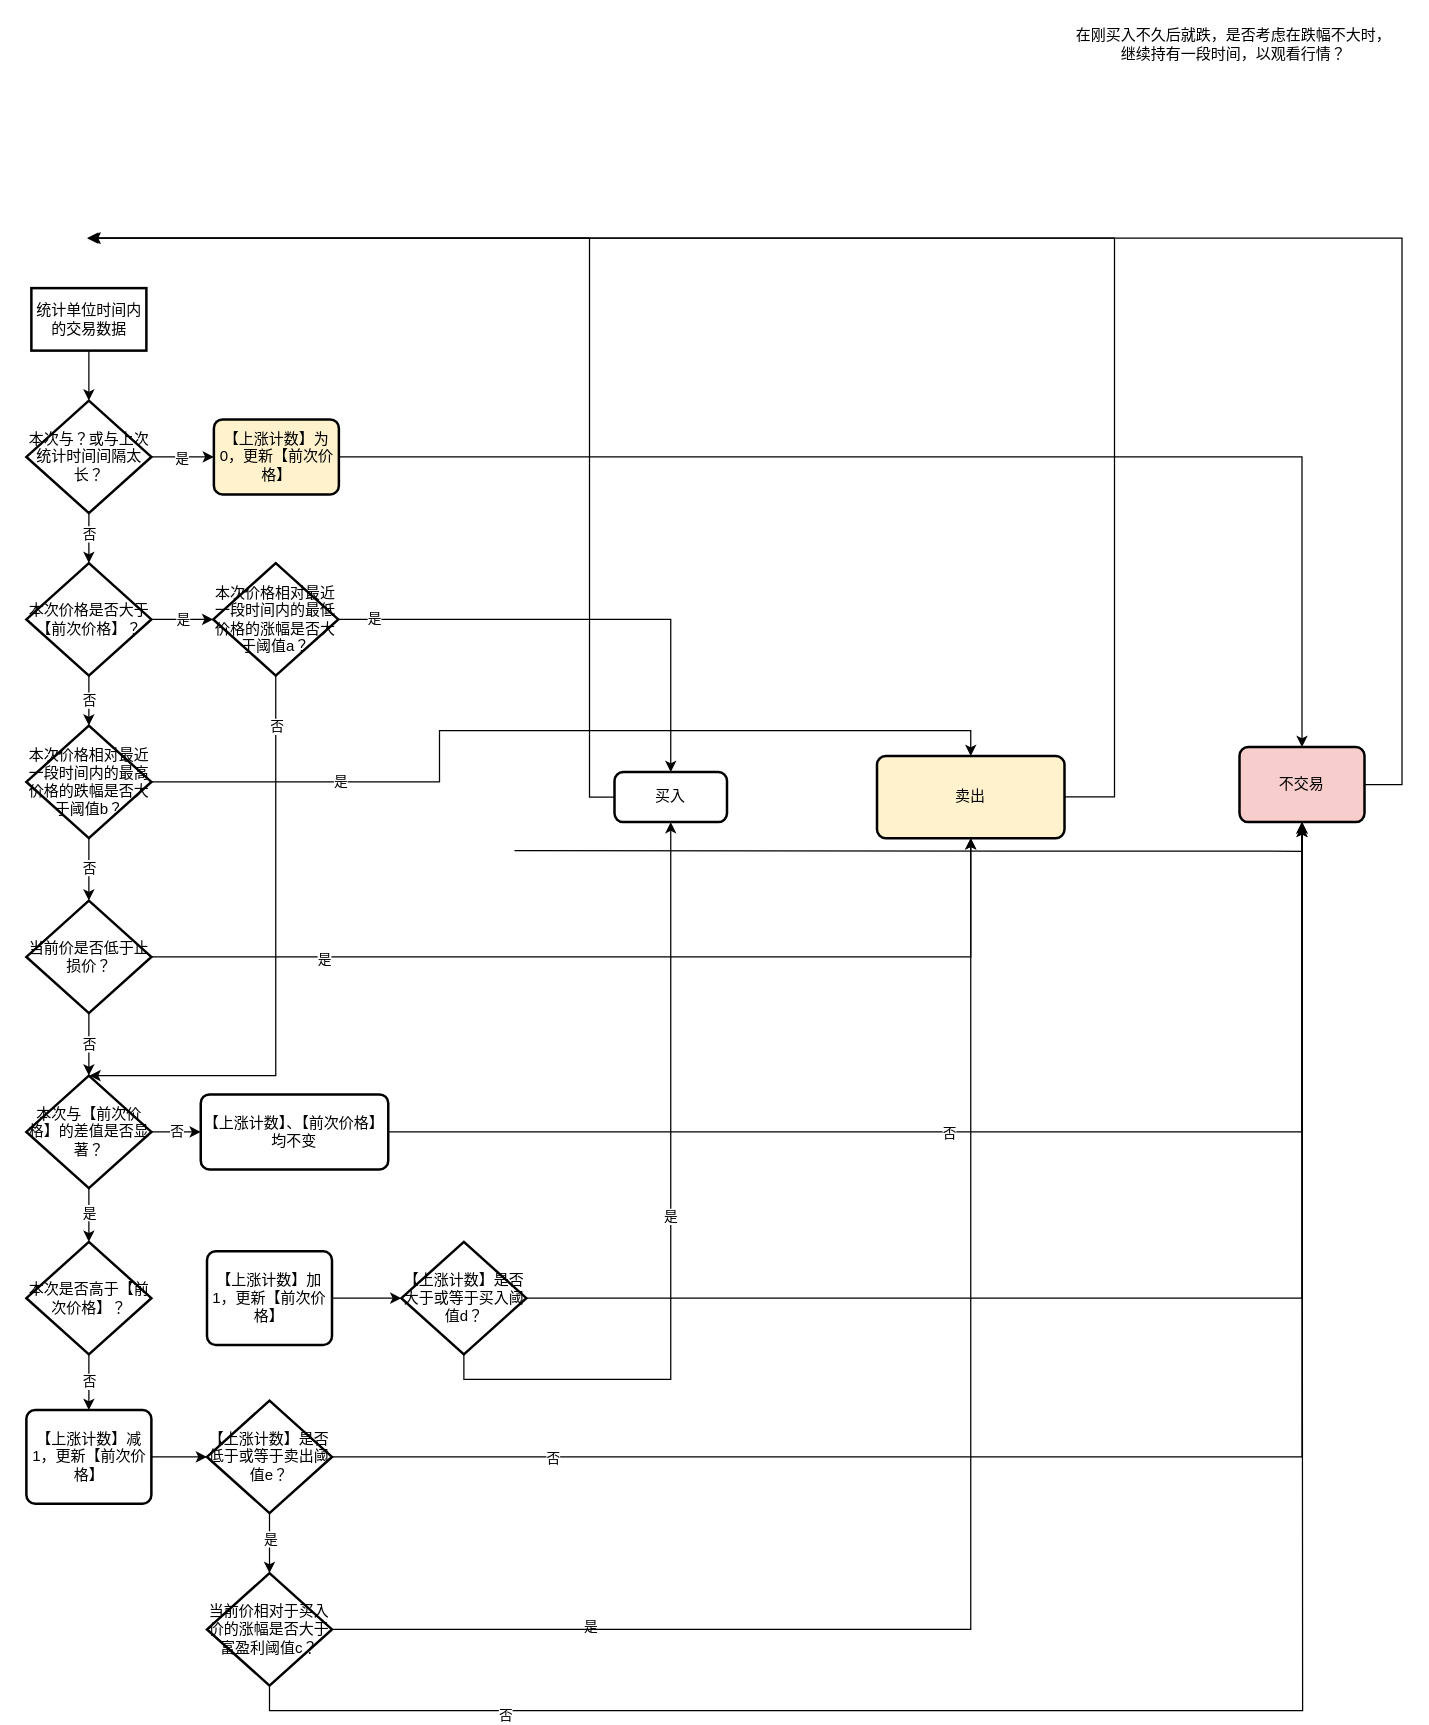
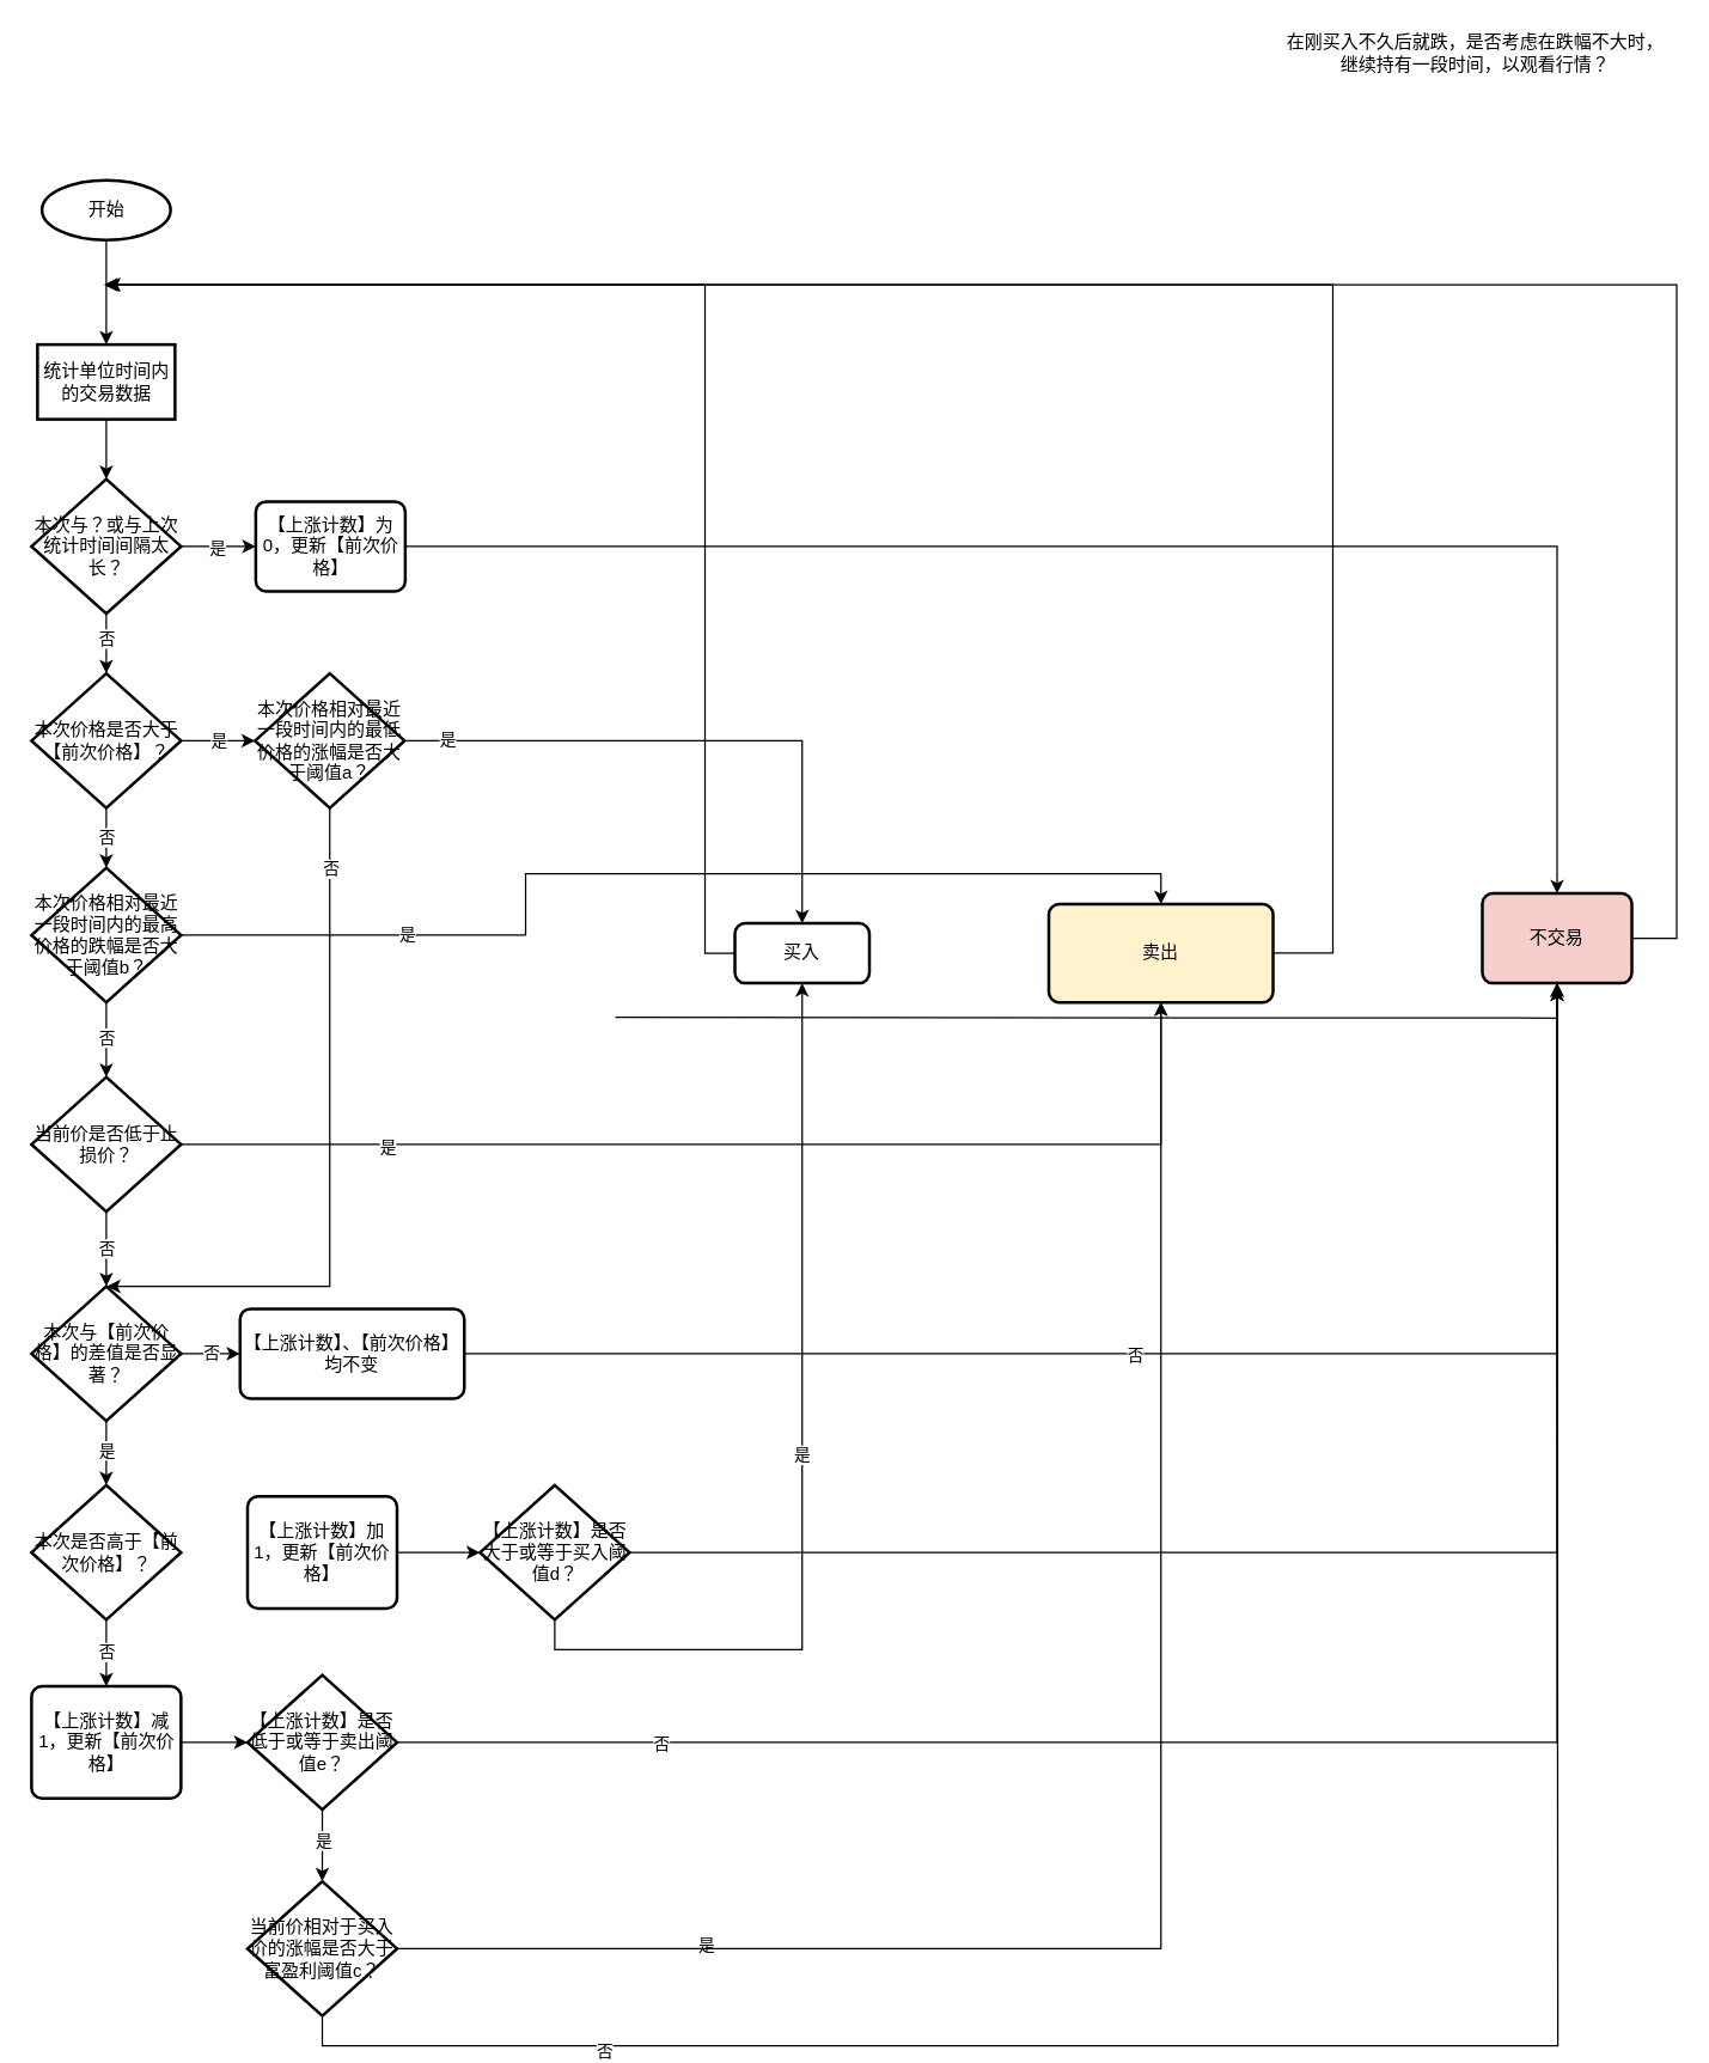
+ <mxCell id="3" value="开始" style="strokeWidth=2;html=1;shape=mxgraph.flowchart.start_1;whiteSpace=wrap;" parent="1" vertex="1"><mxGeometry x="27.5" y="120" width="86" height="40" as="geometry" /></mxCell>
+ <mxCell id="2" style="edgeStyle=orthogonalEdgeStyle;rounded=0;orthogonalLoop=1;jettySize=auto;html=1;exitX=0.5;exitY=1;exitDx=0;exitDy=0;exitPerimeter=0;" parent="1" source="3" target="5" edge="1"><mxGeometry relative="1" as="geometry" /></mxCell>
- <mxCell id="13" value="【上涨计数】为0，更新【前次价格】" style="rounded=1;whiteSpace=wrap;html=1;absoluteArcSize=1;arcSize=14;strokeWidth=2;fillColor=#fff2cc;" parent="1" vertex="1"><mxGeometry x="170.5" y="335" width="100" height="60" as="geometry" /></mxCell>
+ <mxCell id="13" value="【上涨计数】为0，更新【前次价格】" style="rounded=1;whiteSpace=wrap;html=1;absoluteArcSize=1;arcSize=14;strokeWidth=2;" parent="1" vertex="1"><mxGeometry x="170.5" y="335" width="100" height="60" as="geometry" /></mxCell>
